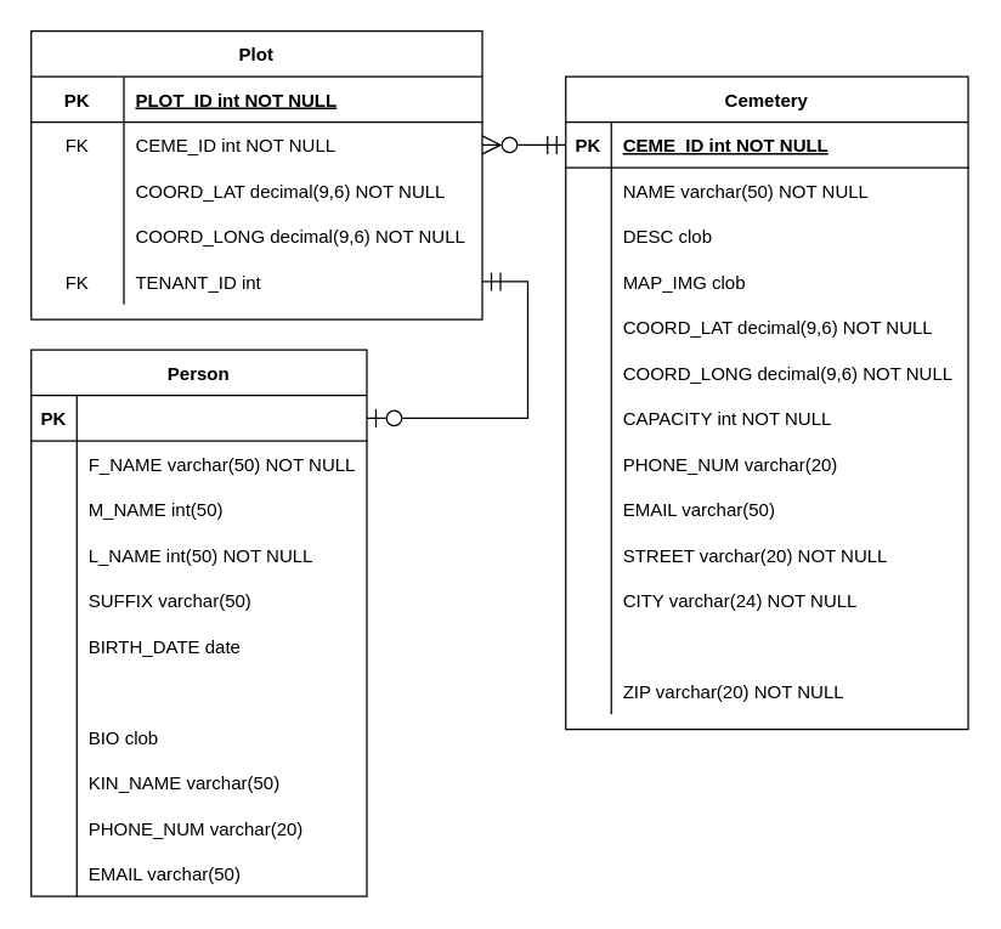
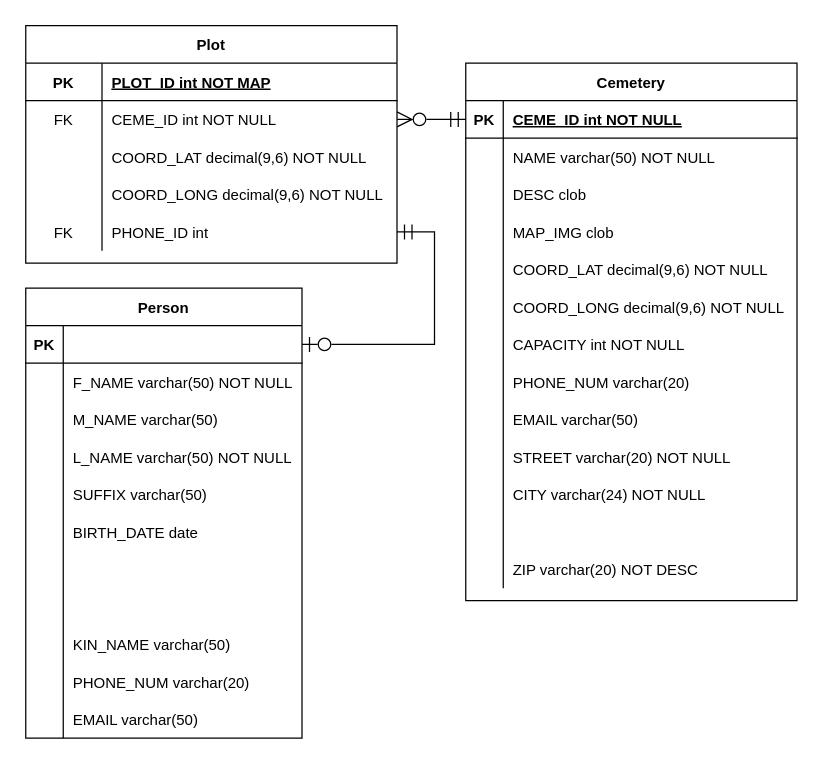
- <mxCell id="37" value="PLOT_ID int NOT NULL" style="shape=partialRectangle;overflow=hidden;connectable=0;fillColor=none;top=0;left=0;bottom=0;right=0;align=left;spacingLeft=6;fontStyle=5;" parent="35" vertex="1"><mxGeometry x="61" width="236" height="30" as="geometry"><mxRectangle width="236" height="30" as="alternateBounds" /></mxGeometry></mxCell>
+ <mxCell id="37" value="PLOT_ID int NOT MAP" style="shape=partialRectangle;overflow=hidden;connectable=0;fillColor=none;top=0;left=0;bottom=0;right=0;align=left;spacingLeft=6;fontStyle=5;" parent="35" vertex="1"><mxGeometry x="61" width="236" height="30" as="geometry"><mxRectangle width="236" height="30" as="alternateBounds" /></mxGeometry></mxCell>
- <mxCell id="49" value="TENANT_ID int" style="shape=partialRectangle;overflow=hidden;connectable=0;fillColor=none;top=0;left=0;bottom=0;right=0;align=left;spacingLeft=6;" parent="47" vertex="1"><mxGeometry x="61" width="236" height="30" as="geometry"><mxRectangle width="236" height="30" as="alternateBounds" /></mxGeometry></mxCell>
+ <mxCell id="49" value="PHONE_ID int" style="shape=partialRectangle;overflow=hidden;connectable=0;fillColor=none;top=0;left=0;bottom=0;right=0;align=left;spacingLeft=6;" parent="47" vertex="1"><mxGeometry x="61" width="236" height="30" as="geometry"><mxRectangle width="236" height="30" as="alternateBounds" /></mxGeometry></mxCell>
- <mxCell id="10" value="M_NAME int(50)" style="shape=partialRectangle;overflow=hidden;connectable=0;fillColor=none;top=0;left=0;bottom=0;right=0;align=left;spacingLeft=6;" parent="8" vertex="1"><mxGeometry x="30" width="191" height="30" as="geometry"><mxRectangle width="191" height="30" as="alternateBounds" /></mxGeometry></mxCell>
+ <mxCell id="10" value="M_NAME varchar(50)" style="shape=partialRectangle;overflow=hidden;connectable=0;fillColor=none;top=0;left=0;bottom=0;right=0;align=left;spacingLeft=6;" parent="8" vertex="1"><mxGeometry x="30" width="191" height="30" as="geometry"><mxRectangle width="191" height="30" as="alternateBounds" /></mxGeometry></mxCell>
- <mxCell id="13" value="L_NAME int(50) NOT NULL" style="shape=partialRectangle;overflow=hidden;connectable=0;fillColor=none;top=0;left=0;bottom=0;right=0;align=left;spacingLeft=6;" parent="11" vertex="1"><mxGeometry x="30" width="191" height="30" as="geometry"><mxRectangle width="191" height="30" as="alternateBounds" /></mxGeometry></mxCell>
+ <mxCell id="13" value="L_NAME varchar(50) NOT NULL" style="shape=partialRectangle;overflow=hidden;connectable=0;fillColor=none;top=0;left=0;bottom=0;right=0;align=left;spacingLeft=6;" parent="11" vertex="1"><mxGeometry x="30" width="191" height="30" as="geometry"><mxRectangle width="191" height="30" as="alternateBounds" /></mxGeometry></mxCell>
- <mxCell id="89" value="ZIP varchar(20) NOT NULL" style="shape=partialRectangle;overflow=hidden;connectable=0;fillColor=none;top=0;left=0;bottom=0;right=0;align=left;spacingLeft=6;" parent="87" vertex="1"><mxGeometry x="30" width="235" height="30" as="geometry"><mxRectangle width="235" height="30" as="alternateBounds" /></mxGeometry></mxCell>
+ <mxCell id="89" value="ZIP varchar(20) NOT DESC" style="shape=partialRectangle;overflow=hidden;connectable=0;fillColor=none;top=0;left=0;bottom=0;right=0;align=left;spacingLeft=6;" parent="87" vertex="1"><mxGeometry x="30" width="235" height="30" as="geometry"><mxRectangle width="235" height="30" as="alternateBounds" /></mxGeometry></mxCell>
- <mxCell id="24" value="BIO clob" style="shape=partialRectangle;overflow=hidden;connectable=0;fillColor=none;top=0;left=0;bottom=0;right=0;align=left;spacingLeft=6;" parent="22" vertex="1"><mxGeometry x="30" width="191" height="30" as="geometry"><mxRectangle width="191" height="30" as="alternateBounds" /></mxGeometry></mxCell>
